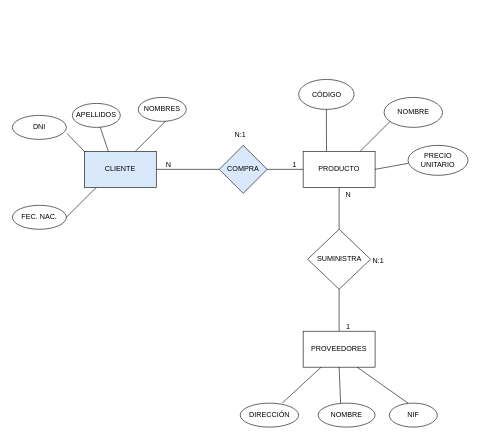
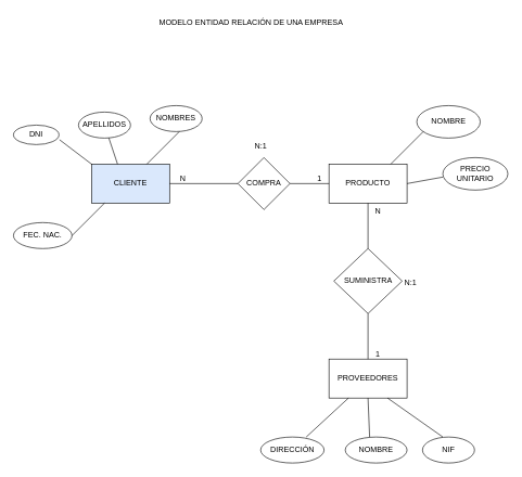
+ <mxCell id="37" value="MODELO ENTIDAD RELACIÓN DE UNA EMPRESA" style="text;html=1;align=center;verticalAlign=middle;resizable=0;points=[];autosize=1;strokeColor=none;fillColor=none;" parent="1" vertex="1"><mxGeometry x="230" y="20" width="310" height="30" as="geometry" /></mxCell>
- <mxCell id="17" value="CÓDIGO" style="ellipse;whiteSpace=wrap;html=1;" parent="1" vertex="1"><mxGeometry x="497.5" y="132" width="92.5" height="50" as="geometry" /></mxCell>
- <mxCell id="13" value="DNI" style="ellipse;whiteSpace=wrap;html=1;" parent="1" vertex="1"><mxGeometry x="20" y="192" width="90" height="40" as="geometry" /></mxCell>
+ <mxCell id="13" value="DNI" style="ellipse;whiteSpace=wrap;html=1;" parent="1" vertex="1"><mxGeometry x="20" y="192" width="70" height="30" as="geometry" /></mxCell>
- <mxCell id="21" value="" style="endArrow=none;html=1;rounded=0;entryX=0.5;entryY=1;entryDx=0;entryDy=0;exitX=0.325;exitY=0;exitDx=0;exitDy=0;exitPerimeter=0;" parent="1" source="5" target="17" edge="1"><mxGeometry width="50" height="50" relative="1" as="geometry"><mxPoint x="544" y="242" as="sourcePoint" /><mxPoint x="590" y="202" as="targetPoint" /></mxGeometry></mxCell>
- <mxCell id="3" value="COMPRA" style="rhombus;whiteSpace=wrap;html=1;rounded=0;fillColor=#dae8fc;" parent="1" vertex="1"><mxGeometry x="365" y="242" width="80" height="80" as="geometry" /></mxCell>
+ <mxCell id="3" value="COMPRA" style="rhombus;whiteSpace=wrap;html=1;rounded=0;" parent="1" vertex="1"><mxGeometry x="365" y="242" width="80" height="80" as="geometry" /></mxCell>
